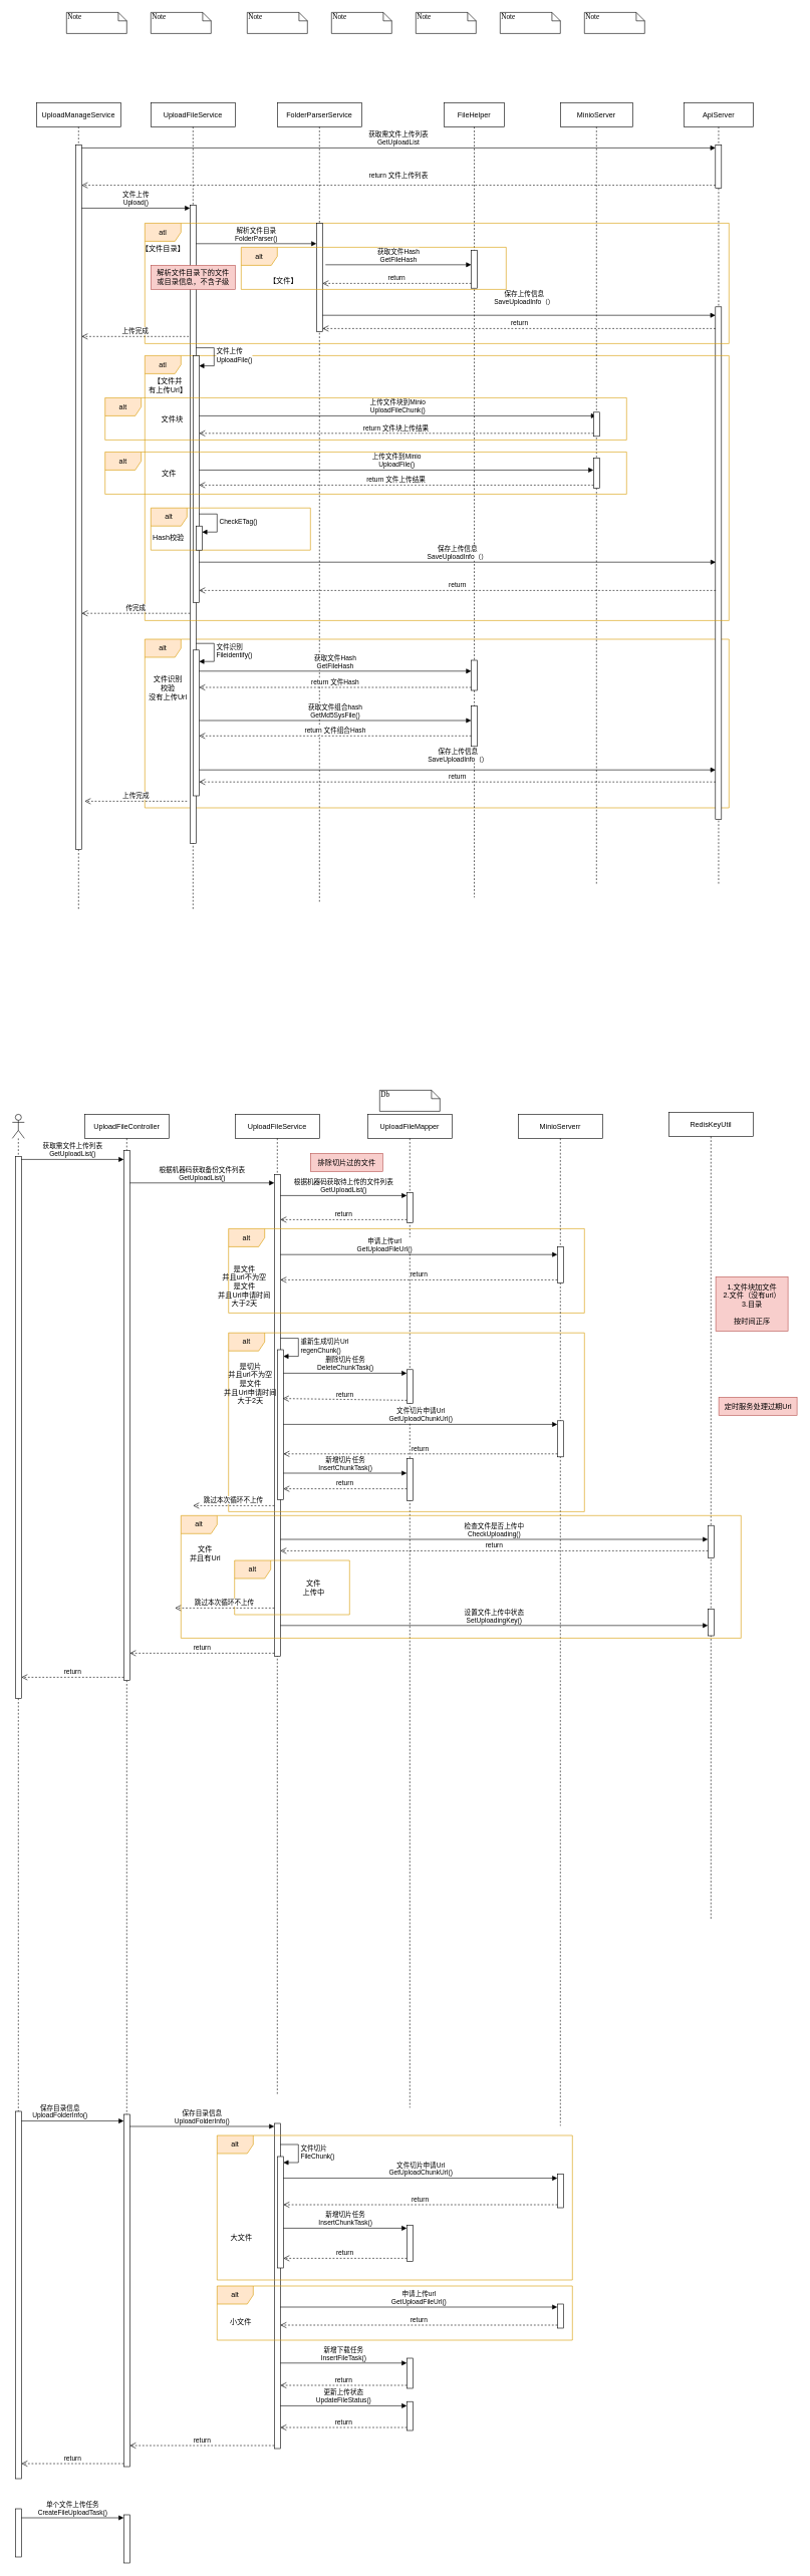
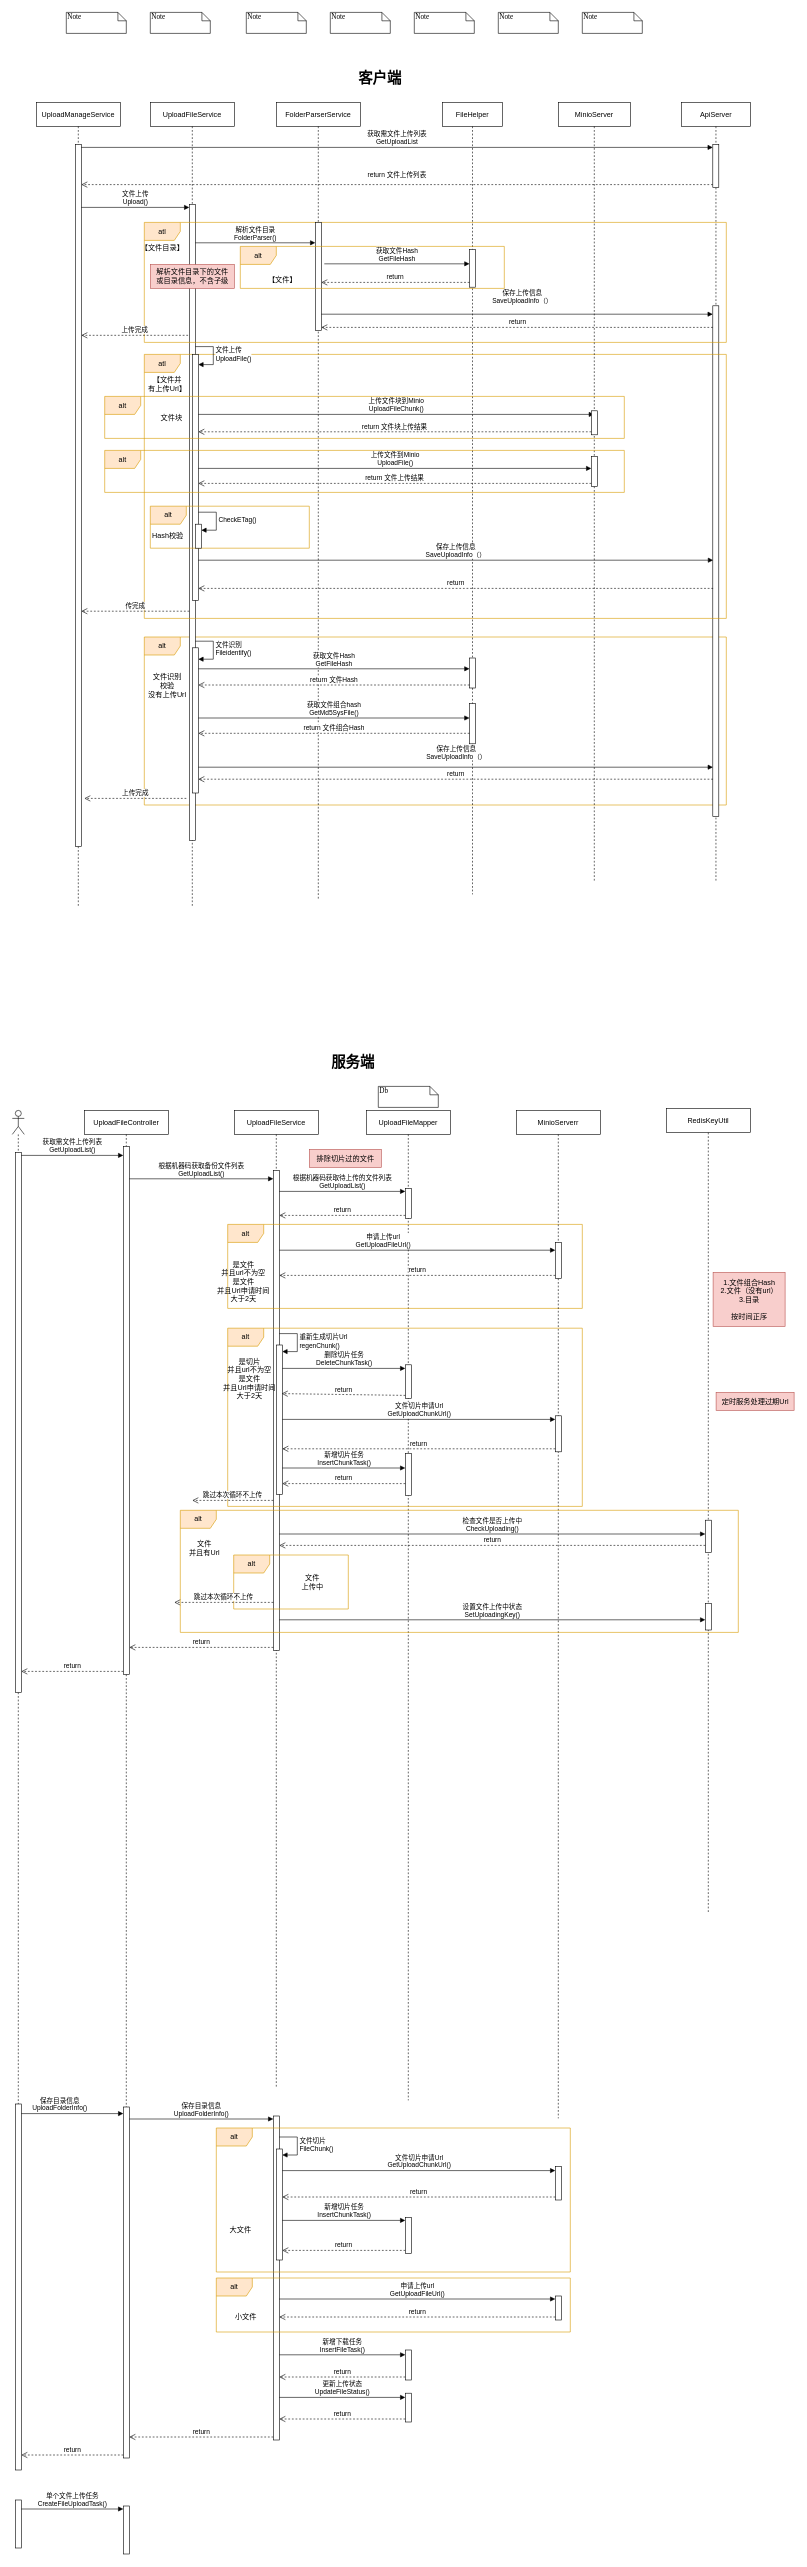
+ <mxCell id="48" value="&lt;h1&gt;客户端&lt;/h1&gt;&lt;p&gt;&lt;br&gt;&lt;/p&gt;" style="text;html=1;strokeColor=none;fillColor=none;spacing=5;spacingTop=-20;whiteSpace=wrap;overflow=hidden;rounded=0;" vertex="1" parent="1"><mxGeometry x="592" y="110" width="190" height="40" as="geometry" /></mxCell>
- <mxCell id="141" value="文件" style="text;html=1;align=center;verticalAlign=middle;resizable=0;points=[];autosize=1;strokeColor=none;fillColor=none;" vertex="1" parent="1"><mxGeometry x="255" y="770" width="50" height="30" as="geometry" /></mxCell>
+ <mxCell id="73" value="&lt;h1&gt;服务端&lt;/h1&gt;&lt;p&gt;&lt;br&gt;&lt;/p&gt;" style="text;html=1;strokeColor=none;fillColor=none;spacing=5;spacingTop=-20;whiteSpace=wrap;overflow=hidden;rounded=0;" vertex="1" parent="1"><mxGeometry x="547" y="1750" width="190" height="40" as="geometry" /></mxCell>
- <mxCell id="136" value="1.文件块加文件&lt;br&gt;2.文件（没有url）&lt;br&gt;3.目录&lt;br&gt;&lt;br&gt;按时间正序" style="text;html=1;align=center;verticalAlign=middle;resizable=0;points=[];autosize=1;strokeColor=#b85450;fillColor=#f8cecc;" vertex="1" parent="1"><mxGeometry x="1188" y="2120" width="120" height="90" as="geometry" /></mxCell>
+ <mxCell id="136" value="1.文件组合Hash&lt;br&gt;2.文件（没有url）&lt;br&gt;3.目录&lt;br&gt;&lt;br&gt;按时间正序" style="text;html=1;align=center;verticalAlign=middle;resizable=0;points=[];autosize=1;strokeColor=#b85450;fillColor=#f8cecc;" vertex="1" parent="1"><mxGeometry x="1188" y="2120" width="120" height="90" as="geometry" /></mxCell>
- <mxCell id="125" value="小文件" style="text;html=1;align=center;verticalAlign=middle;resizable=0;points=[];autosize=1;strokeColor=none;fillColor=none;" vertex="1" parent="1"><mxGeometry x="369" y="3841" width="60" height="30" as="geometry" /></mxCell>
+ <mxCell id="125" value="小文件" style="text;html=1;align=center;verticalAlign=middle;resizable=0;points=[];autosize=1;strokeColor=none;fillColor=none;" vertex="1" parent="1"><mxGeometry x="379" y="3846" width="60" height="30" as="geometry" /></mxCell>
